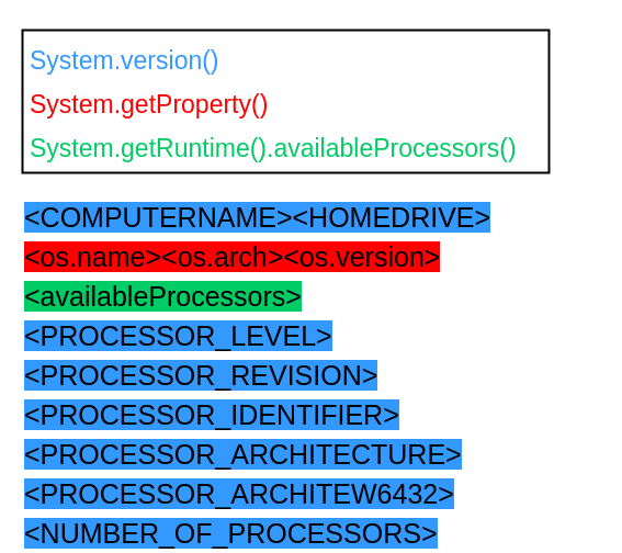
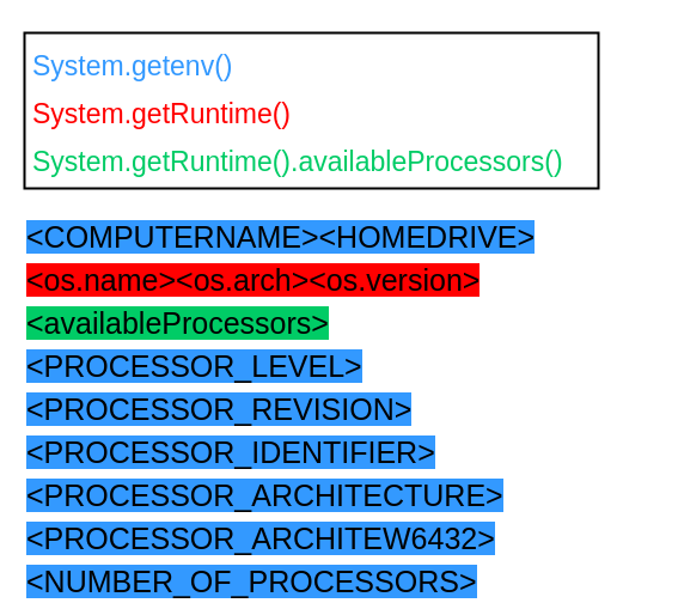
- <mxCell id="3" value="&lt;font color=&quot;#3399ff&quot; style=&quot;font-size: 23px;&quot;&gt;System.version()&lt;/font&gt;" style="text;html=1;strokeColor=none;fillColor=none;align=left;verticalAlign=middle;whiteSpace=wrap;rounded=0;fontSize=23;" vertex="1" parent="1"><mxGeometry x="25" y="20" width="230" height="70" as="geometry" /></mxCell>
+ <mxCell id="3" value="&lt;font color=&quot;#3399ff&quot; style=&quot;font-size: 23px;&quot;&gt;System.getenv()&lt;/font&gt;" style="text;html=1;strokeColor=none;fillColor=none;align=left;verticalAlign=middle;whiteSpace=wrap;rounded=0;fontSize=23;" vertex="1" parent="1"><mxGeometry x="25" y="20" width="230" height="70" as="geometry" /></mxCell>
- <mxCell id="4" value="&lt;font color=&quot;#ff0000&quot; style=&quot;font-size: 23px;&quot;&gt;System.getProperty()&lt;/font&gt;" style="text;html=1;strokeColor=none;fillColor=none;align=left;verticalAlign=middle;whiteSpace=wrap;rounded=0;fontSize=23;" vertex="1" parent="1"><mxGeometry x="25" y="60" width="230" height="70" as="geometry" /></mxCell>
+ <mxCell id="4" value="&lt;font color=&quot;#ff0000&quot; style=&quot;font-size: 23px;&quot;&gt;System.getRuntime()&lt;/font&gt;" style="text;html=1;strokeColor=none;fillColor=none;align=left;verticalAlign=middle;whiteSpace=wrap;rounded=0;fontSize=23;" vertex="1" parent="1"><mxGeometry x="25" y="60" width="230" height="70" as="geometry" /></mxCell>
